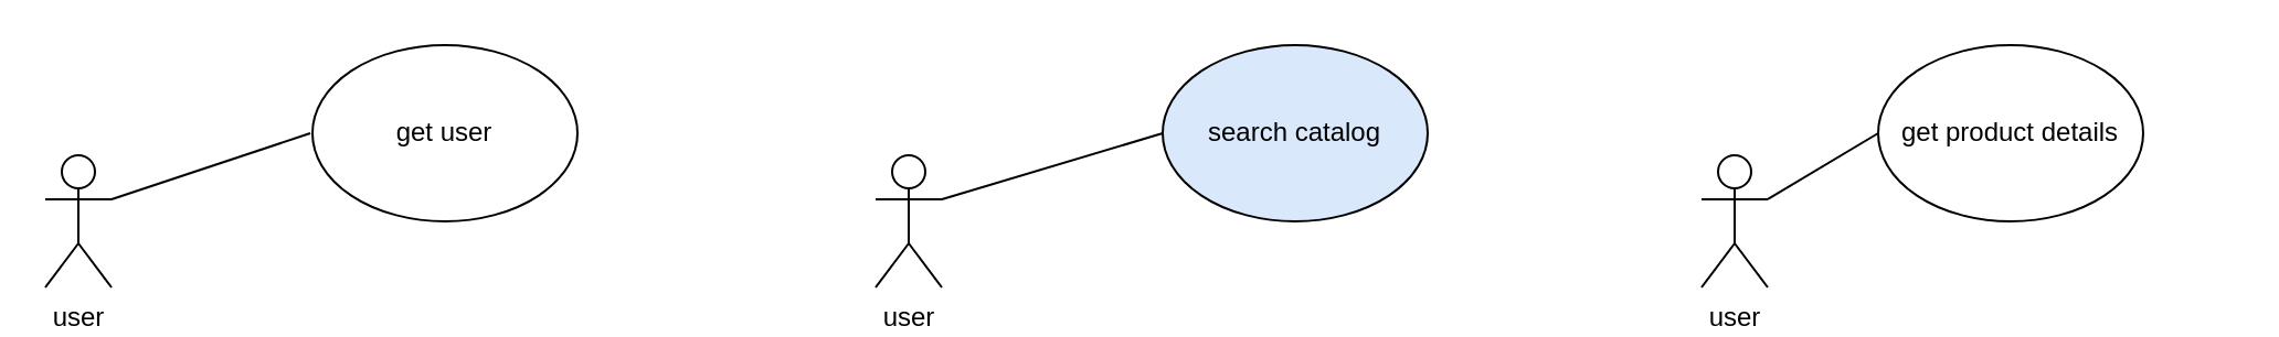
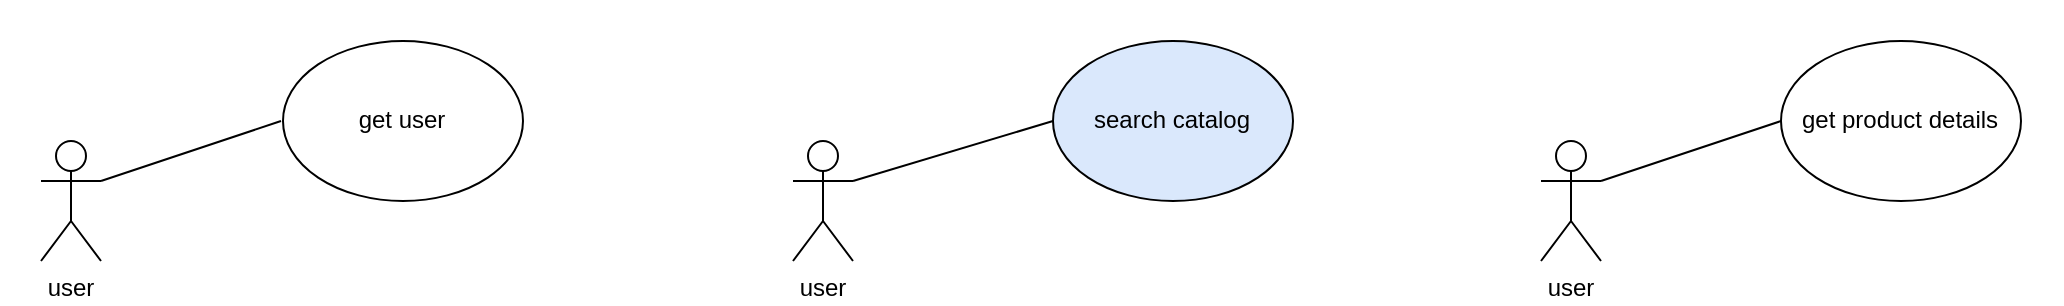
- <mxCell id="10" value="get product details" style="ellipse;whiteSpace=wrap;html=1;" parent="1" vertex="1"><mxGeometry x="850" y="20" width="120" height="80" as="geometry" /></mxCell>
+ <mxCell id="10" value="get product details" style="ellipse;whiteSpace=wrap;html=1;" parent="1" vertex="1"><mxGeometry x="890" y="20" width="120" height="80" as="geometry" /></mxCell>
